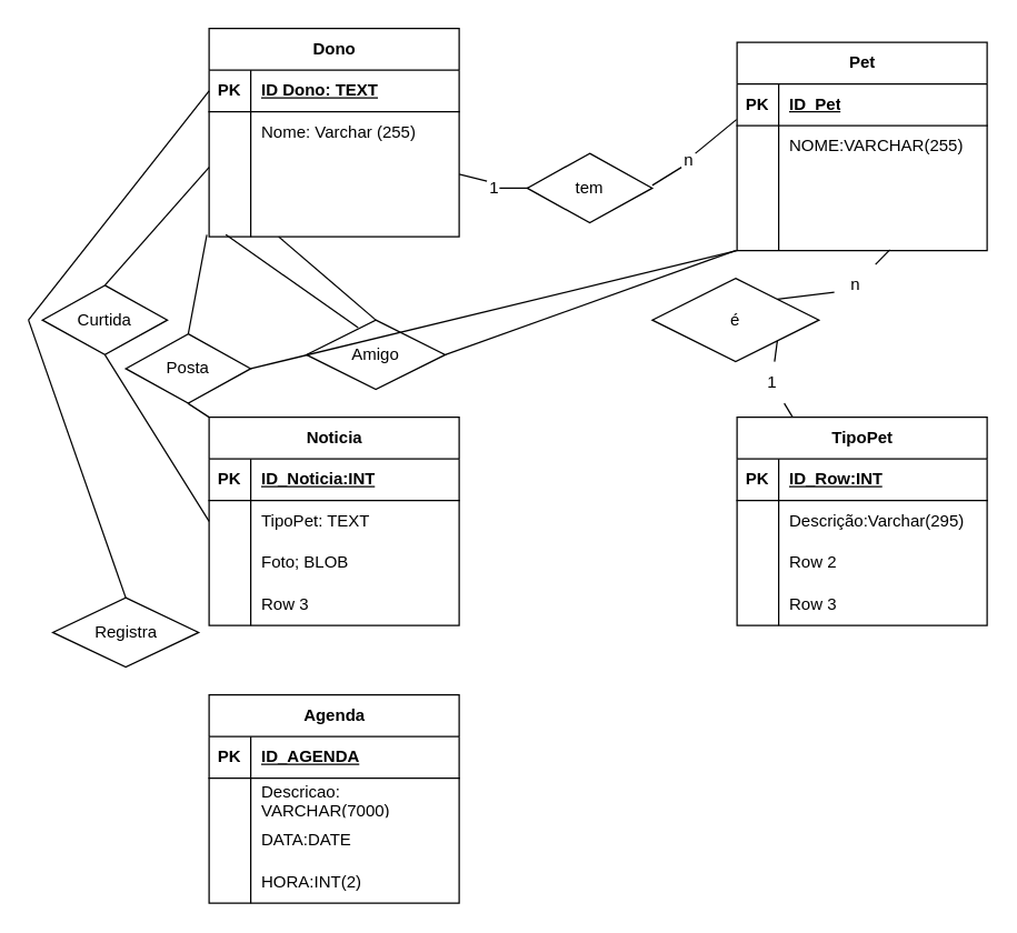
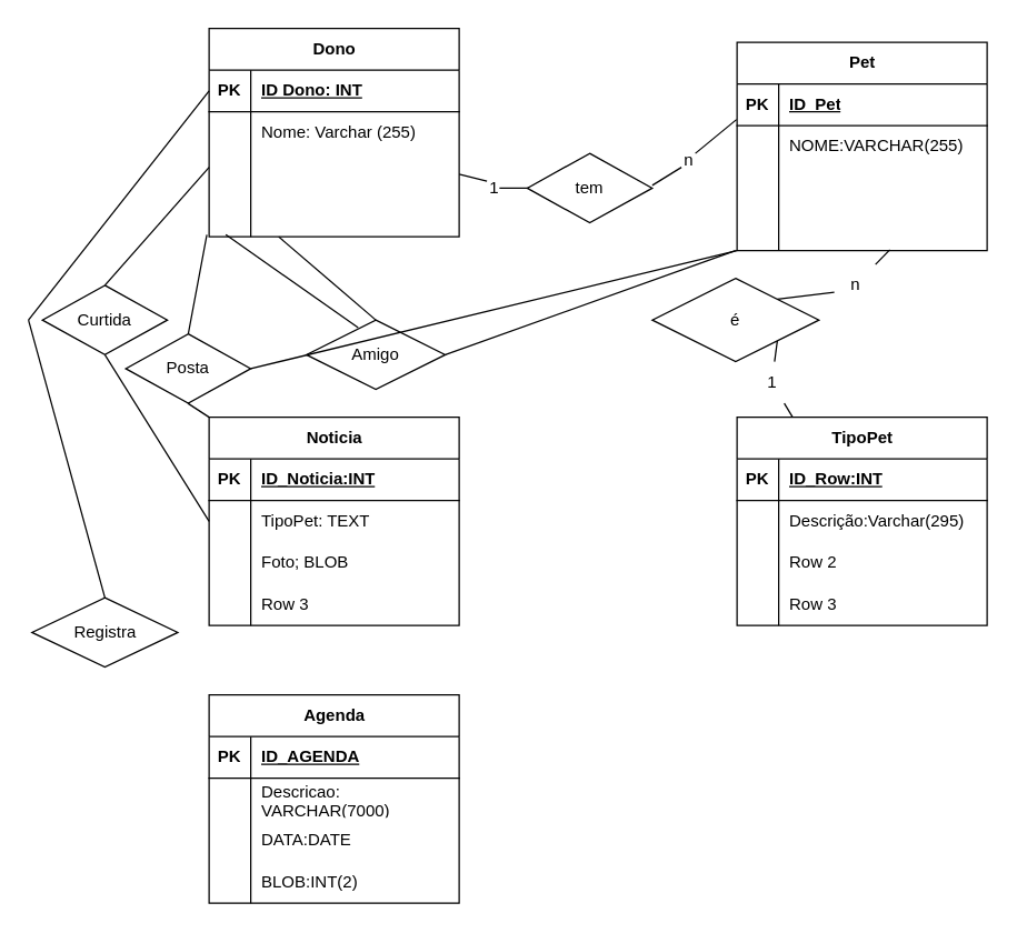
- <mxCell id="5" value="ID Dono: TEXT" style="shape=partialRectangle;connectable=0;fillColor=none;top=0;left=0;bottom=0;right=0;align=left;spacingLeft=6;fontStyle=5;overflow=hidden;whiteSpace=wrap;html=1;" vertex="1" parent="3"><mxGeometry x="30" width="150" height="30" as="geometry"><mxRectangle width="150" height="30" as="alternateBounds" /></mxGeometry></mxCell>
+ <mxCell id="5" value="ID Dono: INT" style="shape=partialRectangle;connectable=0;fillColor=none;top=0;left=0;bottom=0;right=0;align=left;spacingLeft=6;fontStyle=5;overflow=hidden;whiteSpace=wrap;html=1;" vertex="1" parent="3"><mxGeometry x="30" width="150" height="30" as="geometry"><mxRectangle width="150" height="30" as="alternateBounds" /></mxGeometry></mxCell>
- <mxCell id="79" value="Registra" style="shape=rhombus;perimeter=rhombusPerimeter;whiteSpace=wrap;html=1;align=center;" vertex="1" parent="1"><mxGeometry x="37.5" y="430" width="105" height="50" as="geometry" /></mxCell>
+ <mxCell id="79" value="Registra" style="shape=rhombus;perimeter=rhombusPerimeter;whiteSpace=wrap;html=1;align=center;" vertex="1" parent="1"><mxGeometry x="22.5" y="430" width="105" height="50" as="geometry" /></mxCell>
- <mxCell id="78" value="HORA:INT(2)" style="shape=partialRectangle;connectable=0;fillColor=none;top=0;left=0;bottom=0;right=0;align=left;spacingLeft=6;overflow=hidden;whiteSpace=wrap;html=1;" vertex="1" parent="76"><mxGeometry x="30" width="150" height="30" as="geometry"><mxRectangle width="150" height="30" as="alternateBounds" /></mxGeometry></mxCell>
+ <mxCell id="78" value="BLOB:INT(2)" style="shape=partialRectangle;connectable=0;fillColor=none;top=0;left=0;bottom=0;right=0;align=left;spacingLeft=6;overflow=hidden;whiteSpace=wrap;html=1;" vertex="1" parent="76"><mxGeometry x="30" width="150" height="30" as="geometry"><mxRectangle width="150" height="30" as="alternateBounds" /></mxGeometry></mxCell>
